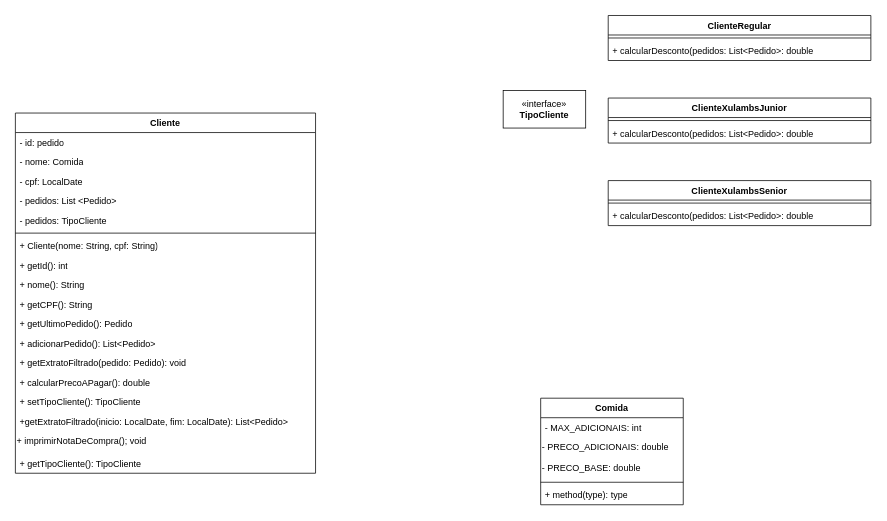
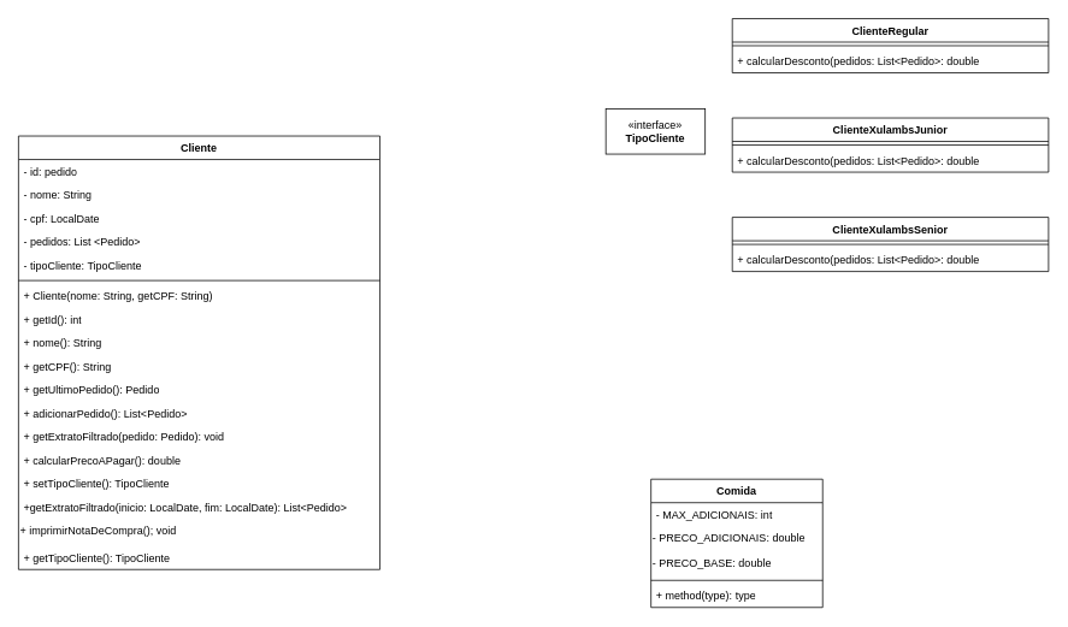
- <mxCell id="4" value="- nome: Comida" style="text;strokeColor=none;fillColor=none;align=left;verticalAlign=top;spacingLeft=4;spacingRight=4;overflow=hidden;rotatable=0;points=[[0,0.5],[1,0.5]];portConstraint=eastwest;whiteSpace=wrap;html=1;" parent="2" vertex="1"><mxGeometry y="52" width="400" height="26" as="geometry" /></mxCell>
+ <mxCell id="4" value="- nome: String" style="text;strokeColor=none;fillColor=none;align=left;verticalAlign=top;spacingLeft=4;spacingRight=4;overflow=hidden;rotatable=0;points=[[0,0.5],[1,0.5]];portConstraint=eastwest;whiteSpace=wrap;html=1;" parent="2" vertex="1"><mxGeometry y="52" width="400" height="26" as="geometry" /></mxCell>
- <mxCell id="7" value="- pedidos: TipoCliente" style="text;strokeColor=none;fillColor=none;align=left;verticalAlign=top;spacingLeft=4;spacingRight=4;overflow=hidden;rotatable=0;points=[[0,0.5],[1,0.5]];portConstraint=eastwest;whiteSpace=wrap;html=1;" parent="2" vertex="1"><mxGeometry y="130" width="400" height="26" as="geometry" /></mxCell>
+ <mxCell id="7" value="- tipoCliente: TipoCliente" style="text;strokeColor=none;fillColor=none;align=left;verticalAlign=top;spacingLeft=4;spacingRight=4;overflow=hidden;rotatable=0;points=[[0,0.5],[1,0.5]];portConstraint=eastwest;whiteSpace=wrap;html=1;" parent="2" vertex="1"><mxGeometry y="130" width="400" height="26" as="geometry" /></mxCell>
- <mxCell id="9" value="+ Cliente(nome: String, cpf: String)" style="text;strokeColor=none;fillColor=none;align=left;verticalAlign=top;spacingLeft=4;spacingRight=4;overflow=hidden;rotatable=0;points=[[0,0.5],[1,0.5]];portConstraint=eastwest;whiteSpace=wrap;html=1;" parent="2" vertex="1"><mxGeometry y="164" width="400" height="26" as="geometry" /></mxCell>
+ <mxCell id="9" value="+ Cliente(nome: String, getCPF: String)" style="text;strokeColor=none;fillColor=none;align=left;verticalAlign=top;spacingLeft=4;spacingRight=4;overflow=hidden;rotatable=0;points=[[0,0.5],[1,0.5]];portConstraint=eastwest;whiteSpace=wrap;html=1;" parent="2" vertex="1"><mxGeometry y="164" width="400" height="26" as="geometry" /></mxCell>
